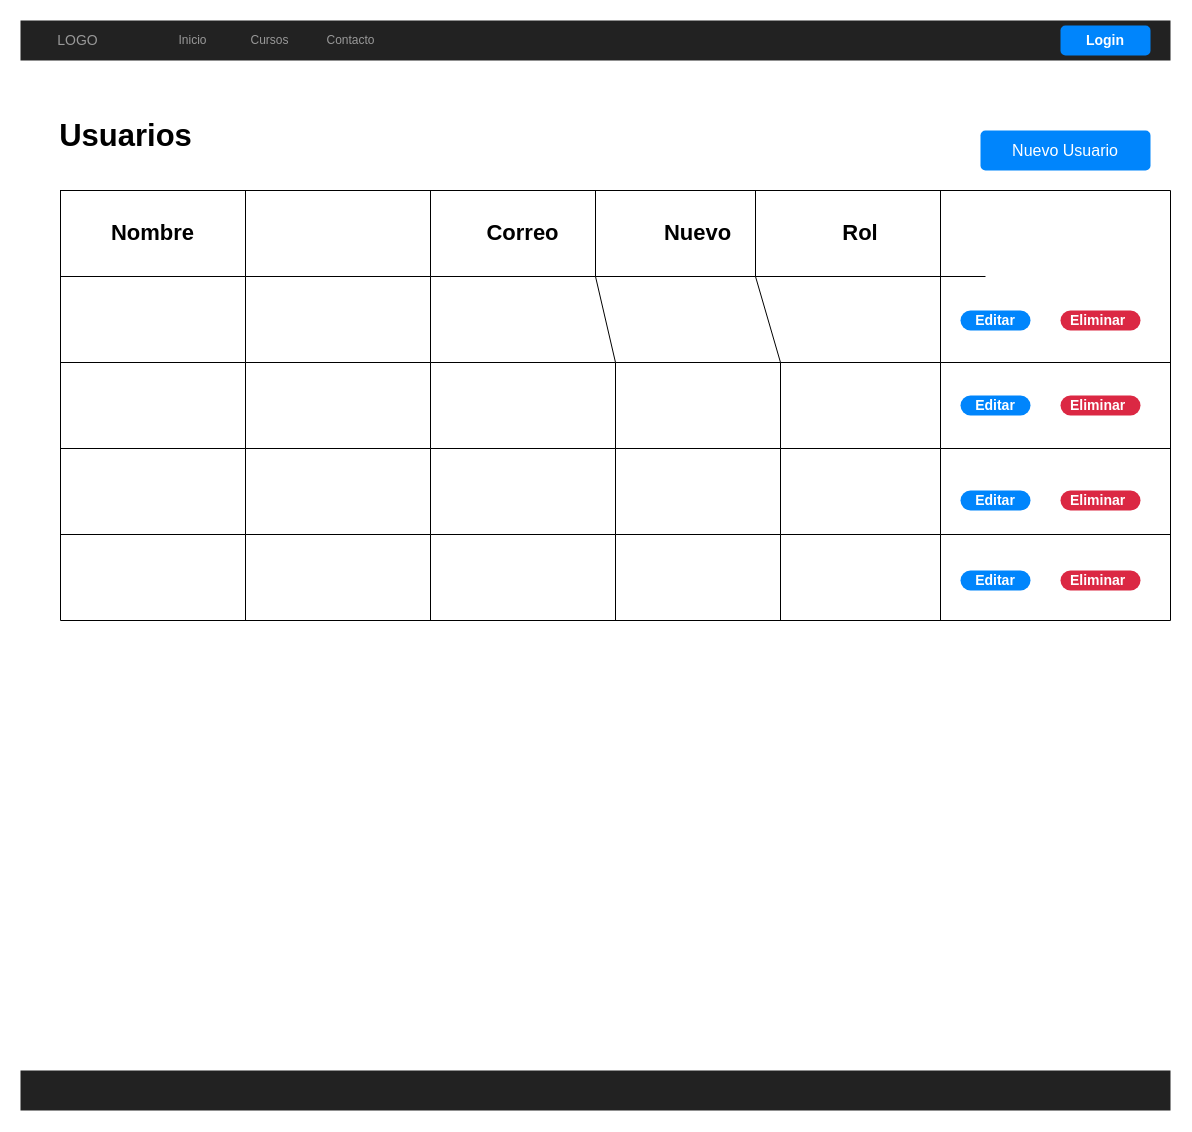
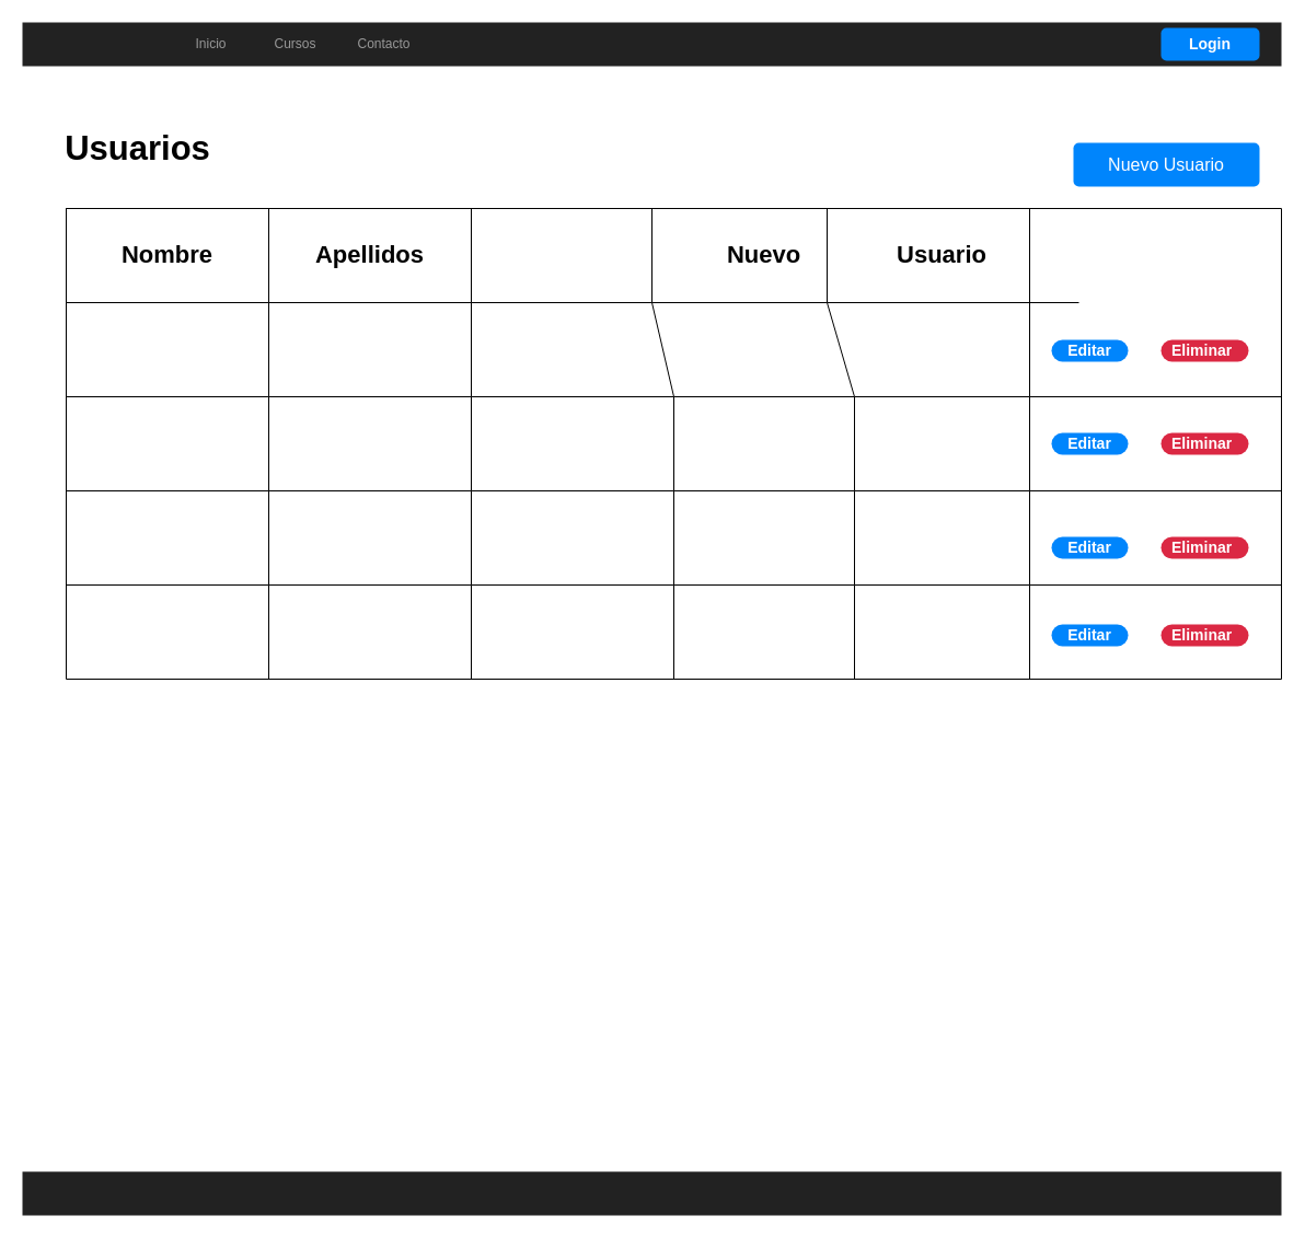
- <mxCell id="3" value="LOGO" style="html=1;shadow=0;dashed=0;fillColor=none;strokeColor=none;shape=mxgraph.bootstrap.rect;fontColor=#999999;fontSize=14;whiteSpace=wrap;" parent="2" vertex="1"><mxGeometry width="115" height="40" as="geometry" /></mxCell>
+ <mxCell id="13" value="&lt;font style=&quot;font-size: 22px&quot;&gt;&lt;b&gt;Apellidos&lt;/b&gt;&lt;/font&gt;" style="shape=partialRectangle;html=1;whiteSpace=wrap;connectable=0;overflow=hidden;fillColor=none;top=0;left=0;bottom=0;right=0;" vertex="1" parent="11"><mxGeometry x="185" width="185" height="86" as="geometry" /></mxCell>
- <mxCell id="14" value="&lt;font size=&quot;1&quot;&gt;&lt;b style=&quot;font-size: 22px&quot;&gt;Correo&lt;/b&gt;&lt;/font&gt;" style="shape=partialRectangle;html=1;whiteSpace=wrap;connectable=0;overflow=hidden;fillColor=none;top=0;left=0;bottom=0;right=0;" vertex="1" parent="11"><mxGeometry x="370" width="185" height="86" as="geometry" /></mxCell>
- <mxCell id="16" value="&lt;font size=&quot;1&quot;&gt;&lt;b style=&quot;font-size: 22px&quot;&gt;Rol&lt;/b&gt;&lt;/font&gt;" style="shape=partialRectangle;html=1;whiteSpace=wrap;connectable=0;overflow=hidden;fillColor=none;top=0;left=0;bottom=0;right=0;" vertex="1" parent="11"><mxGeometry x="720" width="160" height="86" as="geometry" /></mxCell>
+ <mxCell id="16" value="&lt;font size=&quot;1&quot;&gt;&lt;b style=&quot;font-size: 22px&quot;&gt;Usuario&lt;/b&gt;&lt;/font&gt;" style="shape=partialRectangle;html=1;whiteSpace=wrap;connectable=0;overflow=hidden;fillColor=none;top=0;left=0;bottom=0;right=0;" vertex="1" parent="11"><mxGeometry x="720" width="160" height="86" as="geometry" /></mxCell>
